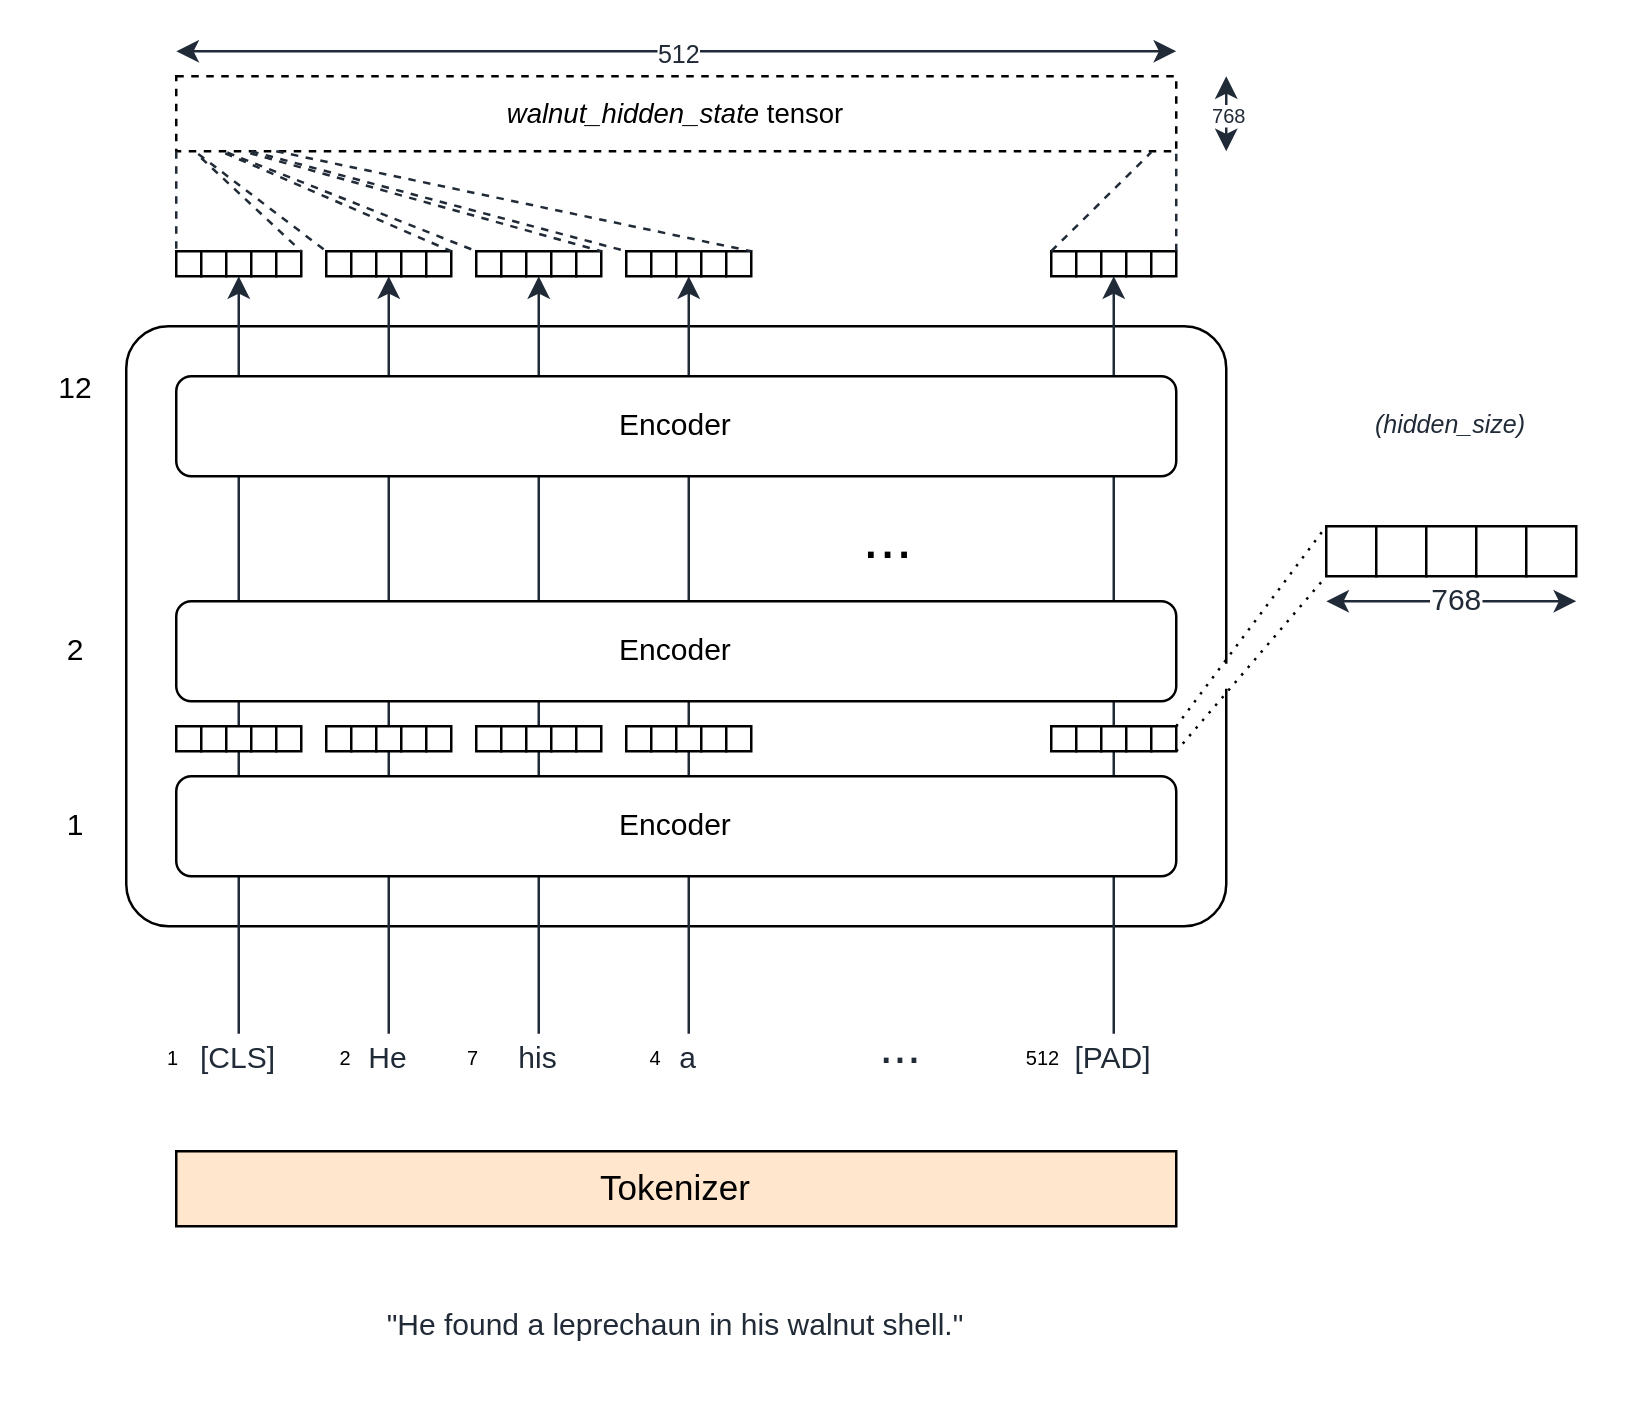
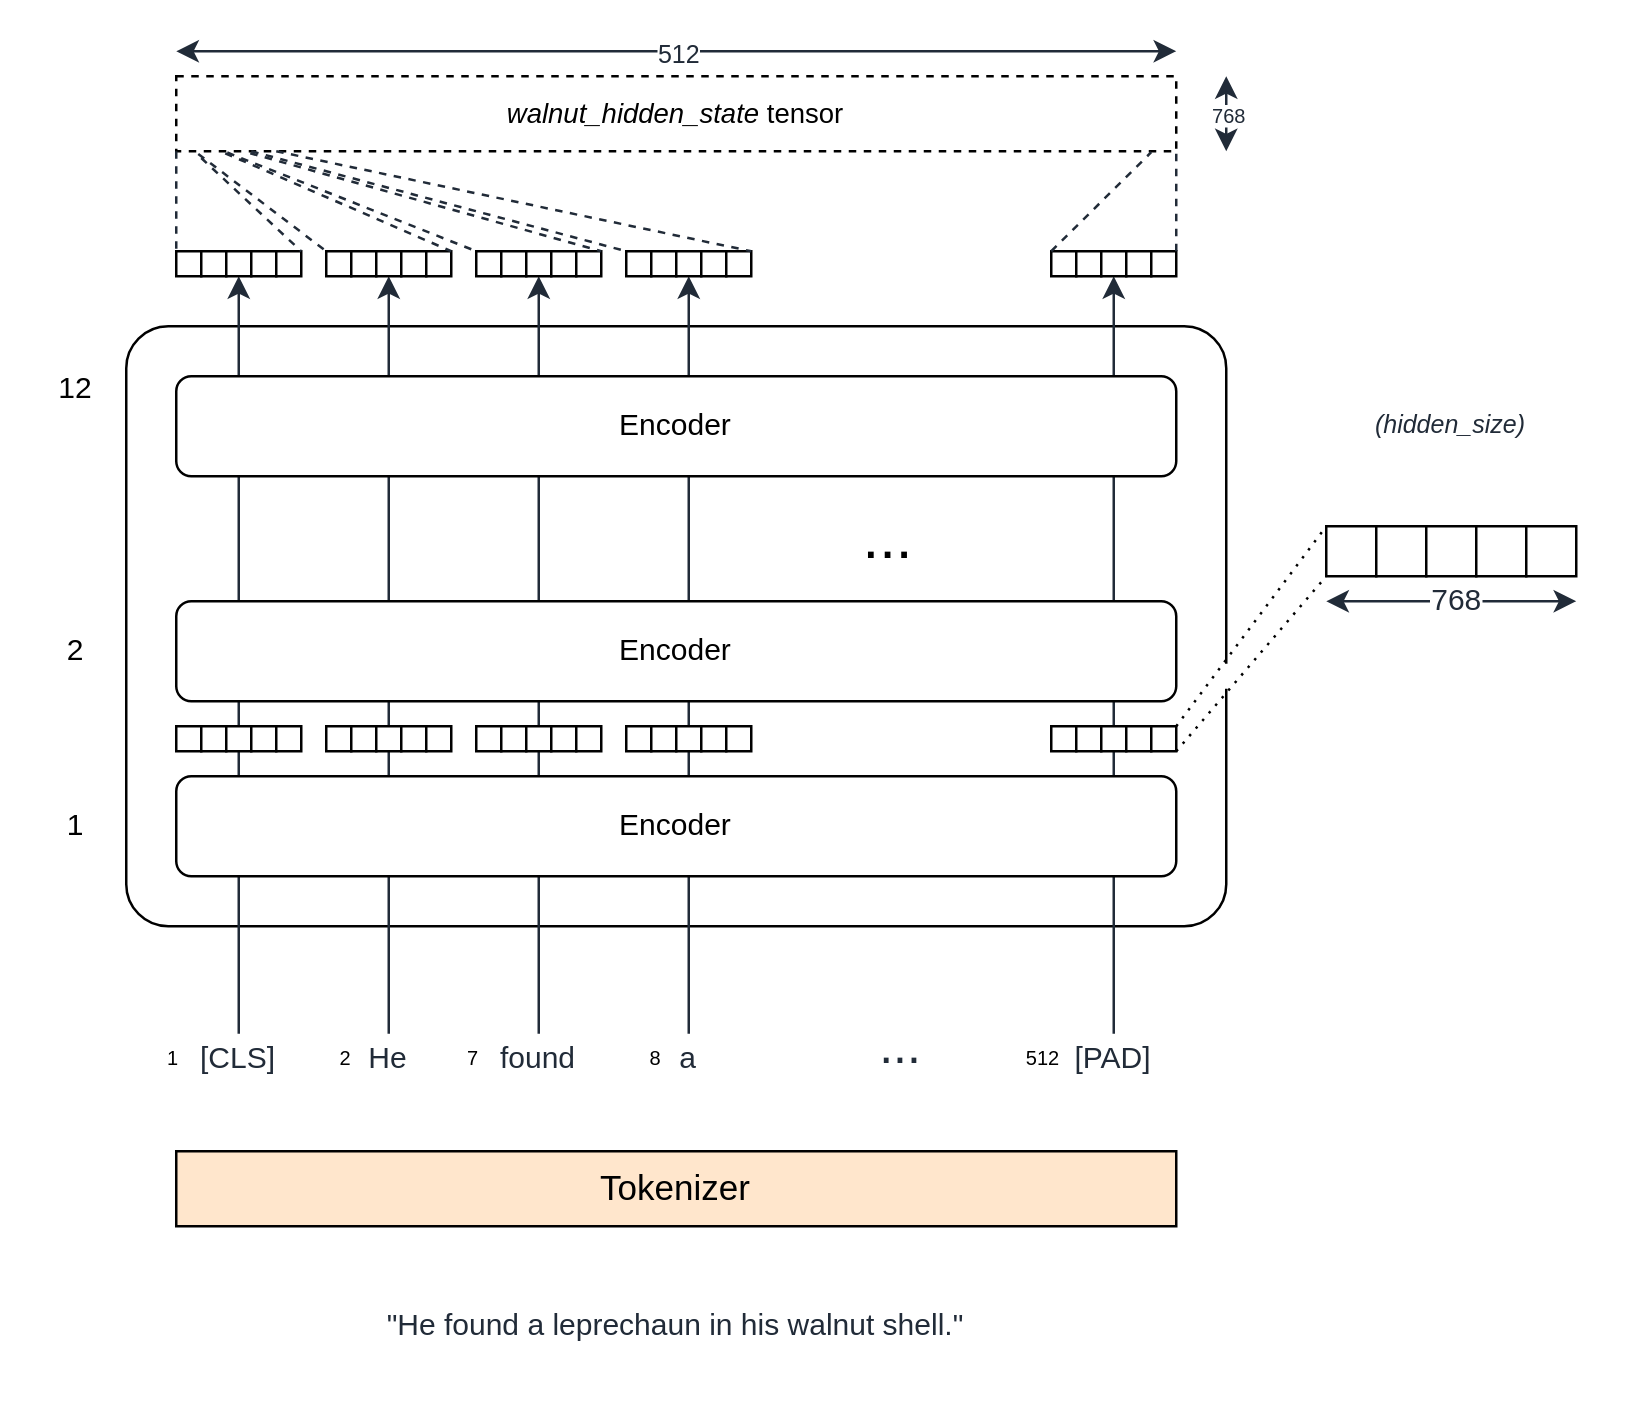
- <mxCell id="22" value="his" style="text;html=1;strokeColor=none;fillColor=none;align=center;verticalAlign=middle;whiteSpace=wrap;rounded=0;fontColor=#212B38;" vertex="1" parent="1"><mxGeometry x="190" y="413" width="50" height="20" as="geometry" /></mxCell>
+ <mxCell id="22" value="found" style="text;html=1;strokeColor=none;fillColor=none;align=center;verticalAlign=middle;whiteSpace=wrap;rounded=0;fontColor=#212B38;" vertex="1" parent="1"><mxGeometry x="190" y="413" width="50" height="20" as="geometry" /></mxCell>
- <mxCell id="124" value="4" style="text;html=1;strokeColor=none;fillColor=none;align=center;verticalAlign=middle;whiteSpace=wrap;rounded=0;fontSize=8;" vertex="1" parent="1"><mxGeometry x="257" y="416.5" width="10" height="13" as="geometry" /></mxCell>
+ <mxCell id="124" value="8" style="text;html=1;strokeColor=none;fillColor=none;align=center;verticalAlign=middle;whiteSpace=wrap;rounded=0;fontSize=8;" vertex="1" parent="1"><mxGeometry x="257" y="416.5" width="10" height="13" as="geometry" /></mxCell>
